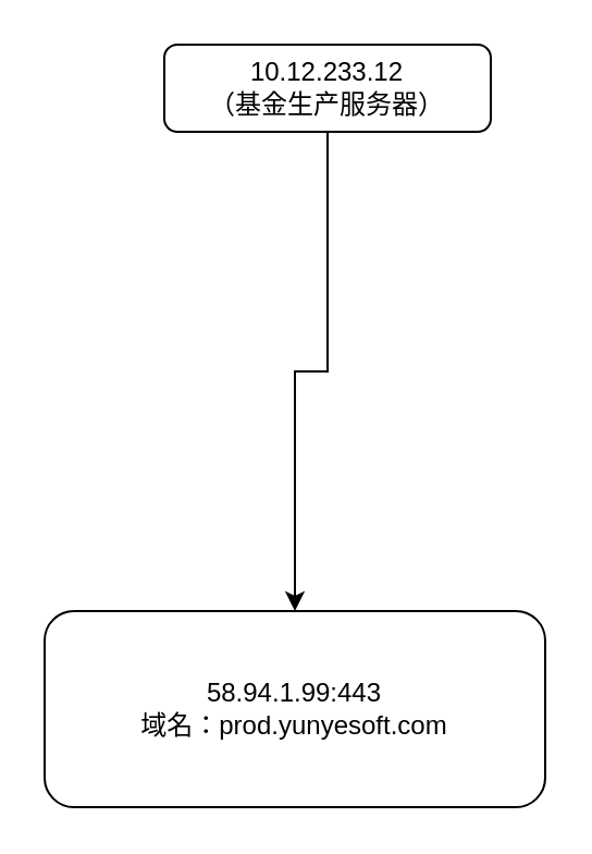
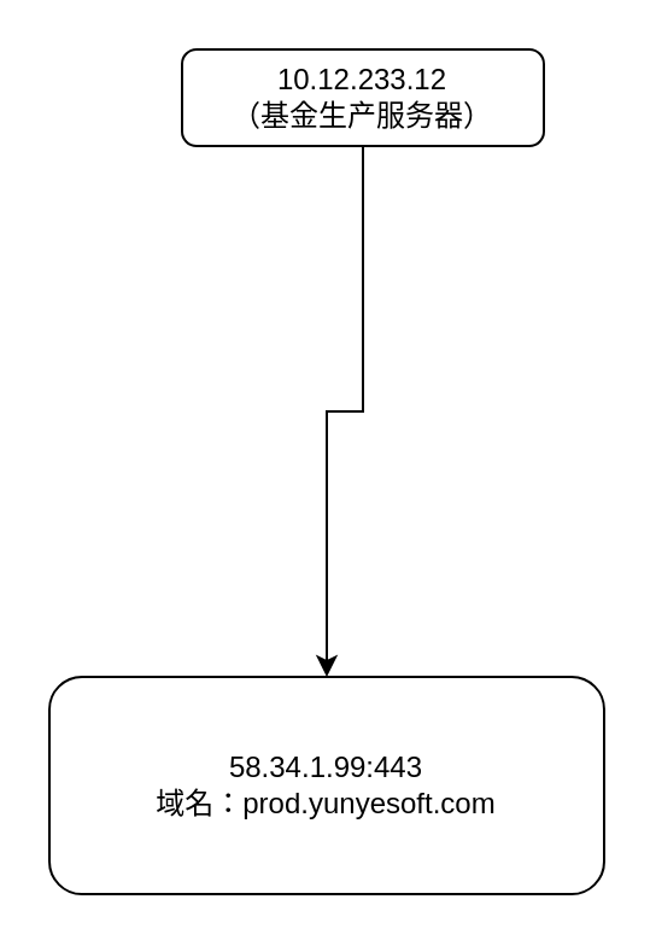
- <mxCell id="4" value="58.94.1.99:443&lt;br&gt;域名：prod.yunyesoft.com" style="rounded=1;whiteSpace=wrap;html=1;" vertex="1" parent="1"><mxGeometry x="20" y="280" width="230" height="90" as="geometry" /></mxCell>
+ <mxCell id="4" value="58.34.1.99:443&lt;br&gt;域名：prod.yunyesoft.com" style="rounded=1;whiteSpace=wrap;html=1;" vertex="1" parent="1"><mxGeometry x="20" y="280" width="230" height="90" as="geometry" /></mxCell>
